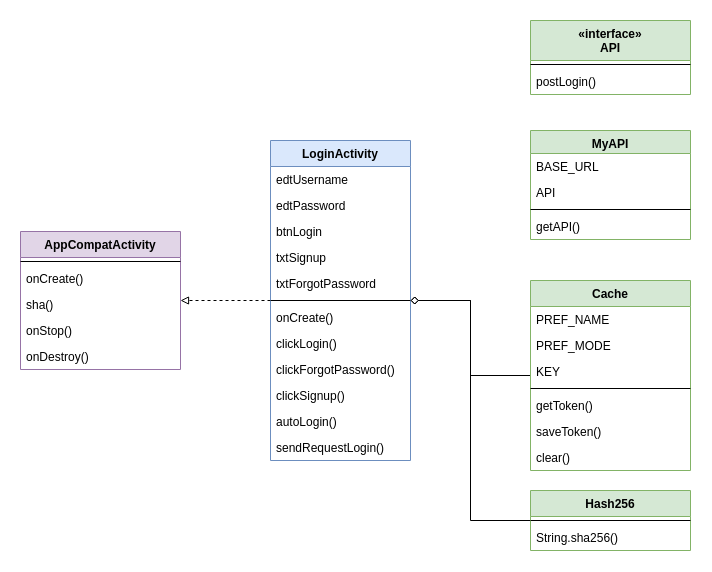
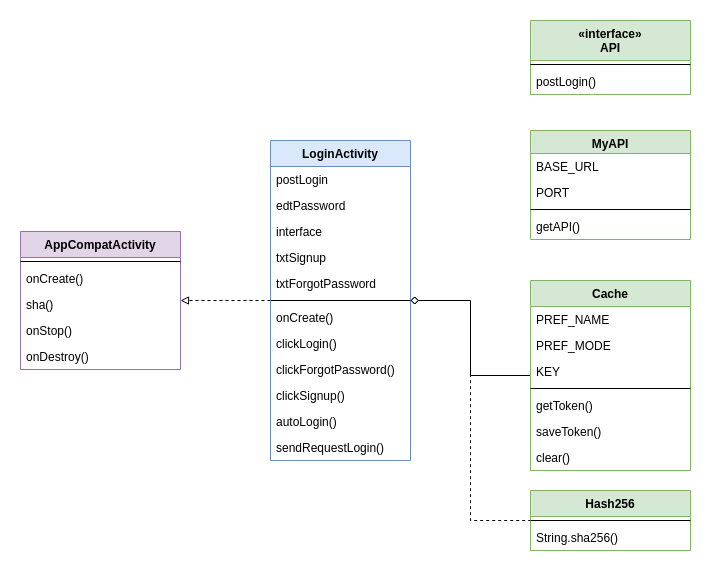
- <mxCell id="28" value="edtUsername" style="text;strokeColor=none;fillColor=none;align=left;verticalAlign=top;spacingLeft=4;spacingRight=4;overflow=hidden;rotatable=0;points=[[0,0.5],[1,0.5]];portConstraint=eastwest;" parent="27" vertex="1"><mxGeometry y="26" width="140" height="26" as="geometry" /></mxCell>
+ <mxCell id="28" value="postLogin" style="text;strokeColor=none;fillColor=none;align=left;verticalAlign=top;spacingLeft=4;spacingRight=4;overflow=hidden;rotatable=0;points=[[0,0.5],[1,0.5]];portConstraint=eastwest;" parent="27" vertex="1"><mxGeometry y="26" width="140" height="26" as="geometry" /></mxCell>
- <mxCell id="9" value="API" style="text;strokeColor=none;fillColor=none;align=left;verticalAlign=top;spacingLeft=4;spacingRight=4;overflow=hidden;rotatable=0;points=[[0,0.5],[1,0.5]];portConstraint=eastwest;" parent="7" vertex="1"><mxGeometry y="49" width="160" height="26" as="geometry" /></mxCell>
+ <mxCell id="9" value="PORT" style="text;strokeColor=none;fillColor=none;align=left;verticalAlign=top;spacingLeft=4;spacingRight=4;overflow=hidden;rotatable=0;points=[[0,0.5],[1,0.5]];portConstraint=eastwest;" parent="7" vertex="1"><mxGeometry y="49" width="160" height="26" as="geometry" /></mxCell>
- <mxCell id="30" value="btnLogin" style="text;strokeColor=none;fillColor=none;align=left;verticalAlign=top;spacingLeft=4;spacingRight=4;overflow=hidden;rotatable=0;points=[[0,0.5],[1,0.5]];portConstraint=eastwest;" parent="27" vertex="1"><mxGeometry y="78" width="140" height="26" as="geometry" /></mxCell>
+ <mxCell id="30" value="interface" style="text;strokeColor=none;fillColor=none;align=left;verticalAlign=top;spacingLeft=4;spacingRight=4;overflow=hidden;rotatable=0;points=[[0,0.5],[1,0.5]];portConstraint=eastwest;" parent="27" vertex="1"><mxGeometry y="78" width="140" height="26" as="geometry" /></mxCell>
- <mxCell id="26" style="edgeStyle=orthogonalEdgeStyle;rounded=0;orthogonalLoop=1;jettySize=auto;html=1;startArrow=diamond;startFill=0;endArrow=none;endFill=0;strokeColor=#000000;" parent="1" source="27" target="40" edge="1"><mxGeometry relative="1" as="geometry"><Array as="points"><mxPoint x="470" y="300" /><mxPoint x="470" y="520" /></Array></mxGeometry></mxCell>
+ <mxCell id="26" style="edgeStyle=orthogonalEdgeStyle;rounded=0;orthogonalLoop=1;jettySize=auto;html=1;startArrow=diamond;startFill=0;endArrow=none;endFill=0;strokeColor=#000000;dashed=1;" parent="1" source="27" target="40" edge="1"><mxGeometry relative="1" as="geometry"><Array as="points"><mxPoint x="470" y="300" /><mxPoint x="470" y="520" /></Array></mxGeometry></mxCell>
